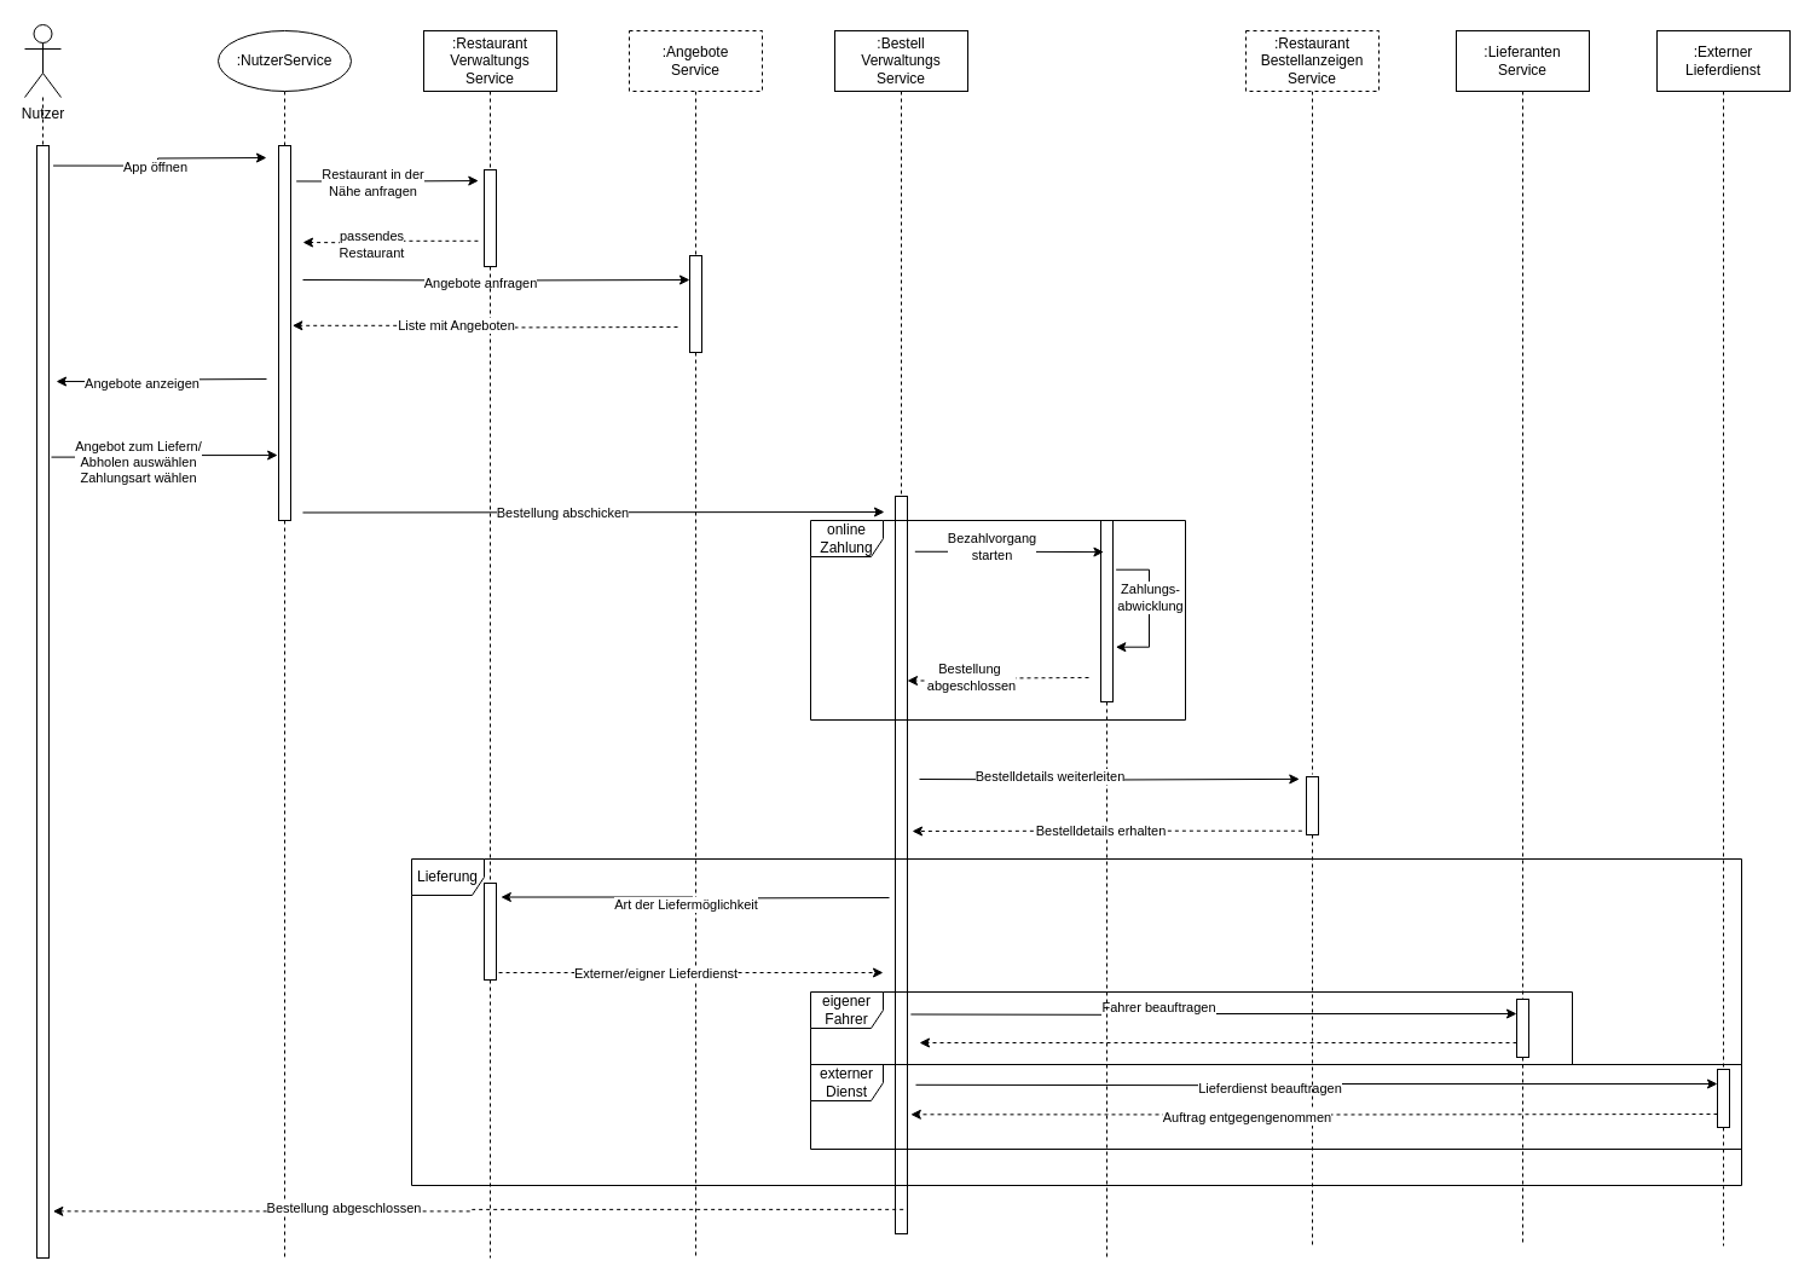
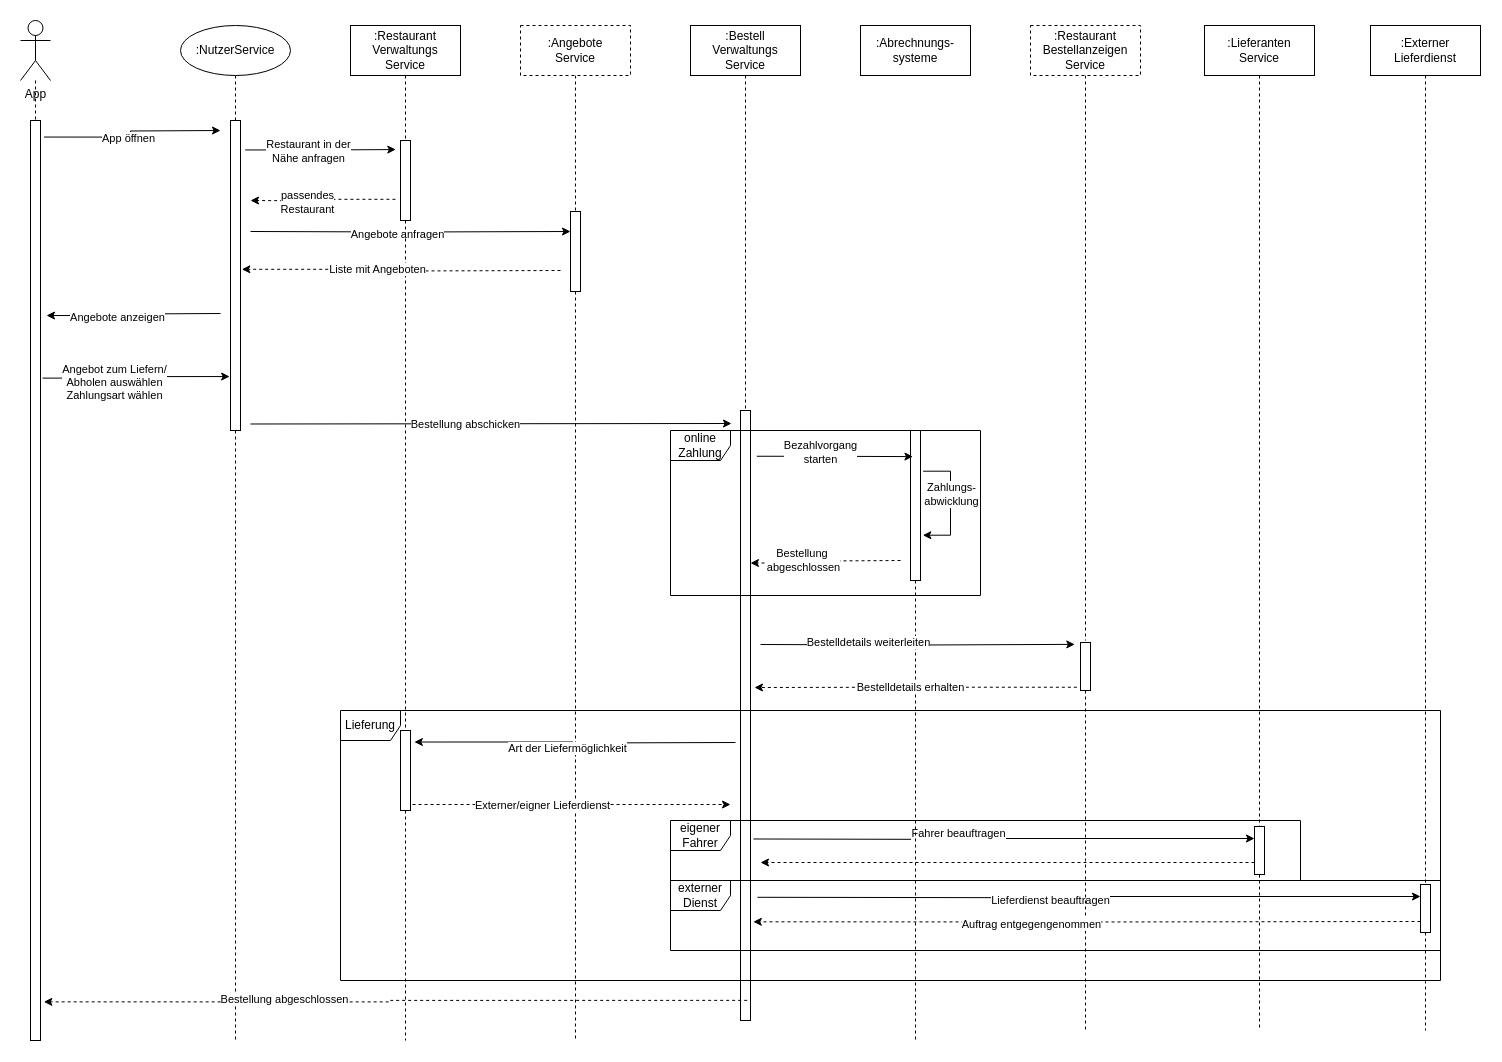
+ <mxCell id="40" value=":Abrechnungs-&lt;div&gt;systeme&lt;/div&gt;" style="html=1;whiteSpace=wrap;" parent="1" vertex="1"><mxGeometry x="860" y="25" width="110" height="50" as="geometry" /></mxCell>
- <mxCell id="3" value="Nutzer" style="shape=umlActor;verticalLabelPosition=bottom;verticalAlign=top;html=1;" parent="1" vertex="1"><mxGeometry x="20" y="20" width="30" height="60" as="geometry" /></mxCell>
+ <mxCell id="3" value="App" style="shape=umlActor;verticalLabelPosition=bottom;verticalAlign=top;html=1;" parent="1" vertex="1"><mxGeometry x="20" y="20" width="30" height="60" as="geometry" /></mxCell>
